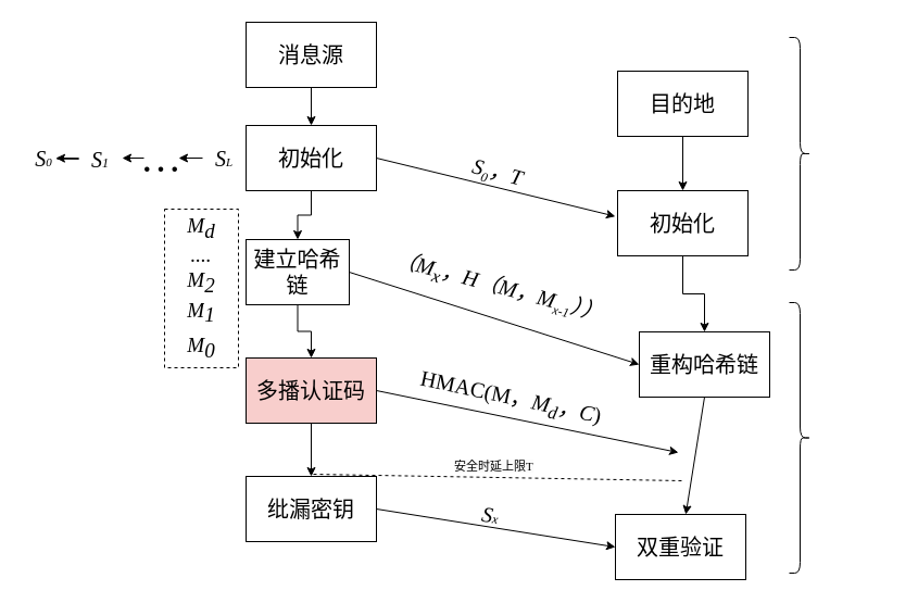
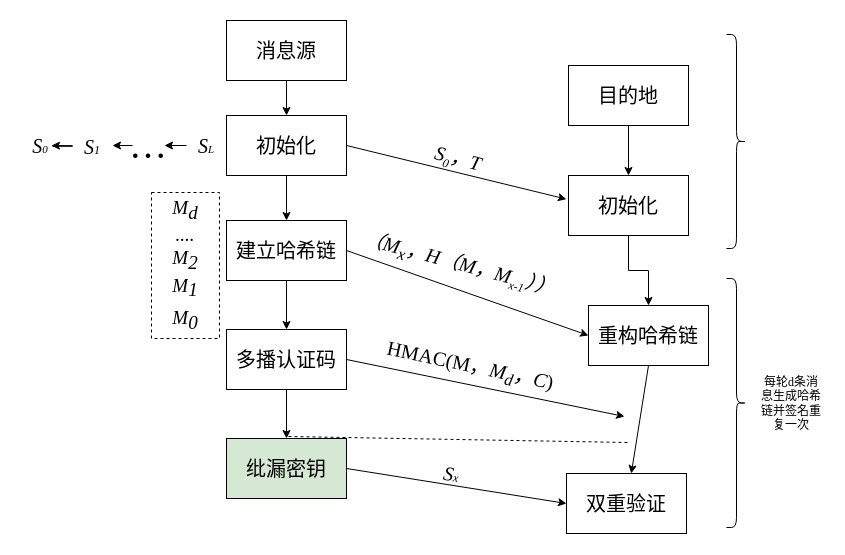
- <mxCell id="8" value="建立哈希链" style="rounded=0;whiteSpace=wrap;html=1;hachureGap=4;fontFamily=Times New Roman;fontSize=20;fontColor=#000000;" parent="1" vertex="1"><mxGeometry x="226" y="220" width="95" height="60" as="geometry" /></mxCell>
+ <mxCell id="8" value="建立哈希链" style="rounded=0;whiteSpace=wrap;html=1;hachureGap=4;fontFamily=Times New Roman;fontSize=20;fontColor=#000000;" parent="1" vertex="1"><mxGeometry x="226" y="220" width="120" height="60" as="geometry" /></mxCell>
- <mxCell id="10" value="多播认证码" style="rounded=0;whiteSpace=wrap;html=1;fontSize=20;fontFamily=Times New Roman;hachureGap=4;fontColor=#000000;fillColor=#f8cecc;" parent="1" vertex="1"><mxGeometry x="226" y="329" width="120" height="60" as="geometry" /></mxCell>
+ <mxCell id="10" value="多播认证码" style="rounded=0;whiteSpace=wrap;html=1;fontSize=20;fontFamily=Times New Roman;hachureGap=4;fontColor=#000000;" parent="1" vertex="1"><mxGeometry x="226" y="329" width="120" height="60" as="geometry" /></mxCell>
+ <mxCell id="32" value="每轮d条消息生成哈希链并签名重复一次" style="text;html=1;strokeColor=none;fillColor=none;align=center;verticalAlign=middle;whiteSpace=wrap;rounded=0;fontColor=#000000;fontFamily=Times New Roman;" parent="1" vertex="1"><mxGeometry x="759" y="369" width="64" height="67" as="geometry" /></mxCell>
- <mxCell id="36" value="&lt;span style=&quot;color: rgb(0, 0, 0); font-size: 11px; font-style: normal; font-variant-ligatures: normal; font-variant-caps: normal; font-weight: 400; letter-spacing: normal; orphans: 2; text-align: center; text-indent: 0px; text-transform: none; widows: 2; word-spacing: 0px; -webkit-text-stroke-width: 0px; background-color: rgb(251, 251, 251); text-decoration-thickness: initial; text-decoration-style: initial; text-decoration-color: initial; float: none; display: inline !important;&quot;&gt;安全时延上限T&lt;/span&gt;" style="text;whiteSpace=wrap;html=1;fontFamily=Times New Roman;rounded=1;" parent="1" vertex="1"><mxGeometry x="416" y="415" width="94" height="36" as="geometry" /></mxCell>
- <mxCell id="27" value="纰漏密钥" style="rounded=0;whiteSpace=wrap;html=1;fontSize=20;fontFamily=Times New Roman;hachureGap=4;fontColor=#000000;" parent="1" vertex="1"><mxGeometry x="226" y="438" width="120" height="60" as="geometry" /></mxCell>
+ <mxCell id="27" value="纰漏密钥" style="rounded=0;whiteSpace=wrap;html=1;fontSize=20;fontFamily=Times New Roman;hachureGap=4;fontColor=#000000;fillColor=#d5e8d4;" parent="1" vertex="1"><mxGeometry x="226" y="438" width="120" height="60" as="geometry" /></mxCell>
